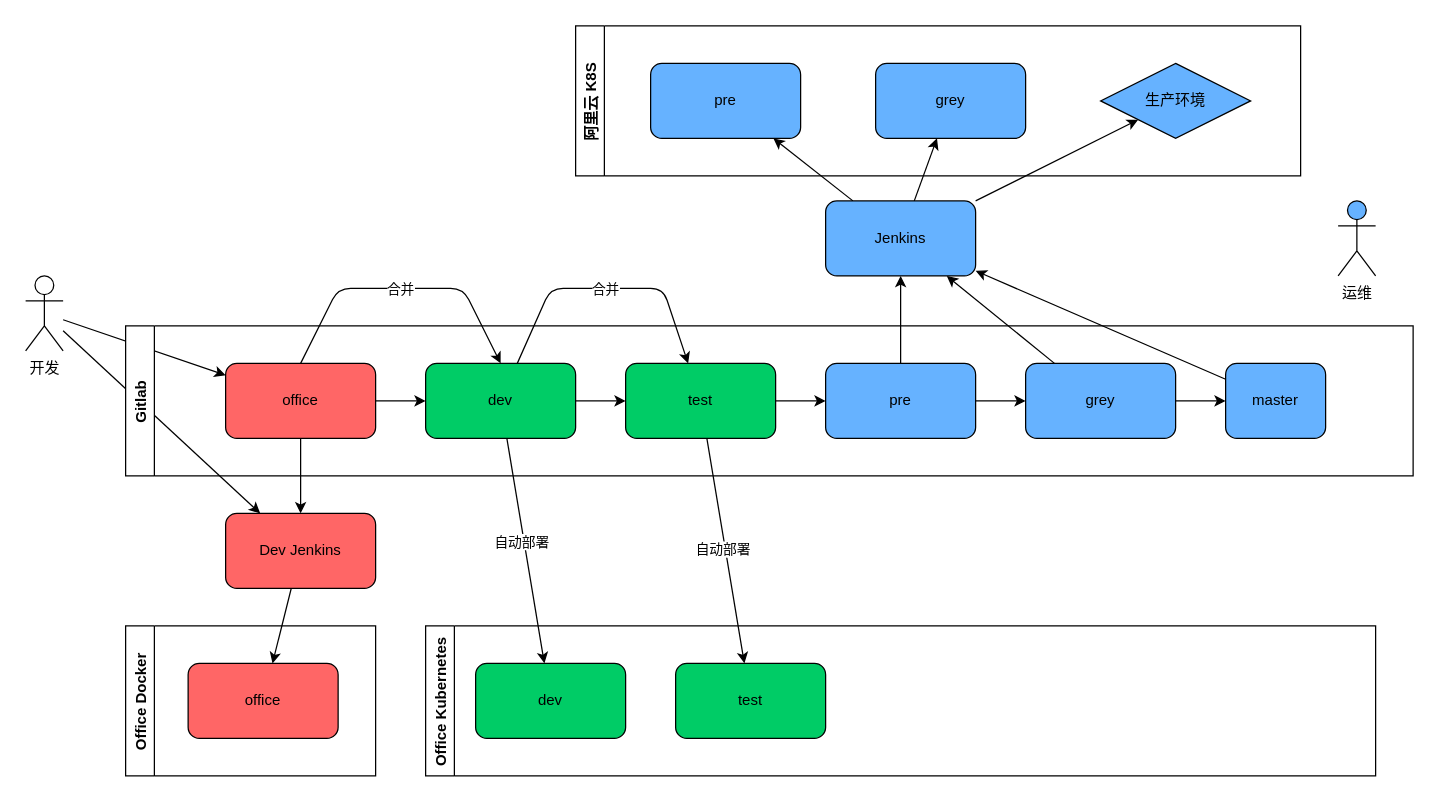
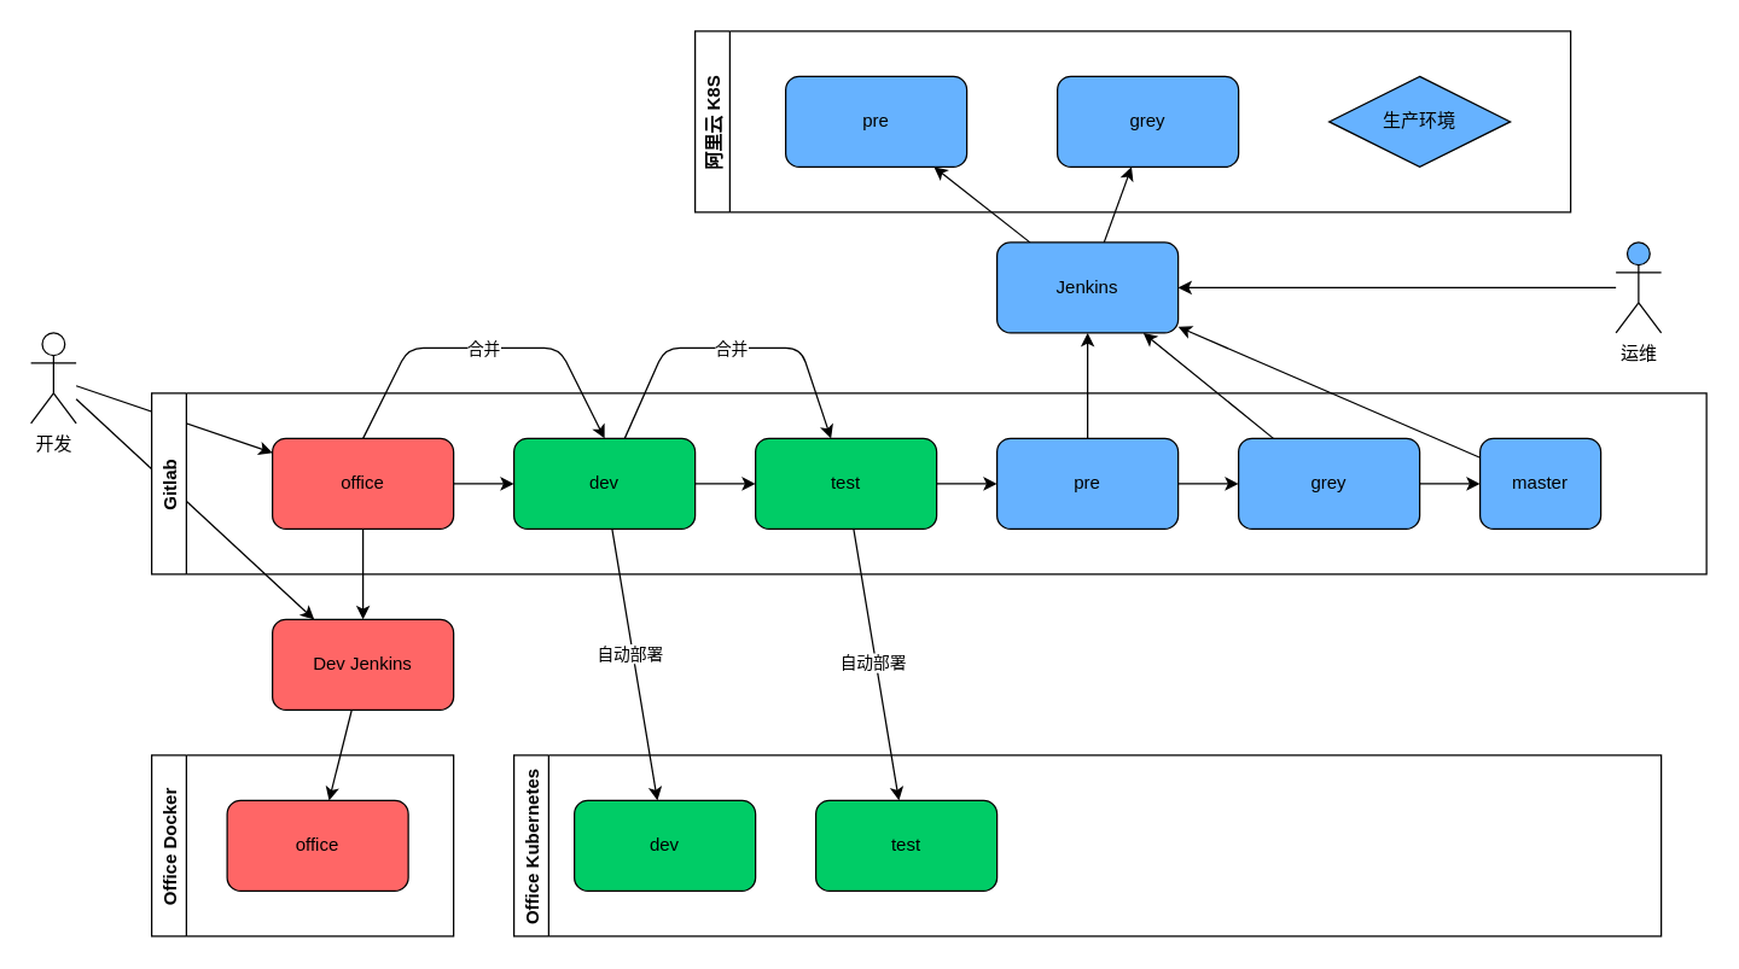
- <mxCell id="30" style="edgeStyle=none;html=1;fillColor=#66B2FF;" edge="1" parent="1" source="31" target="27"><mxGeometry relative="1" as="geometry" /></mxCell>
+ <mxCell id="44" style="edgeStyle=none;html=1;fillColor=#66B2FF;" edge="1" parent="1" source="45" target="31"><mxGeometry relative="1" as="geometry" /></mxCell>
